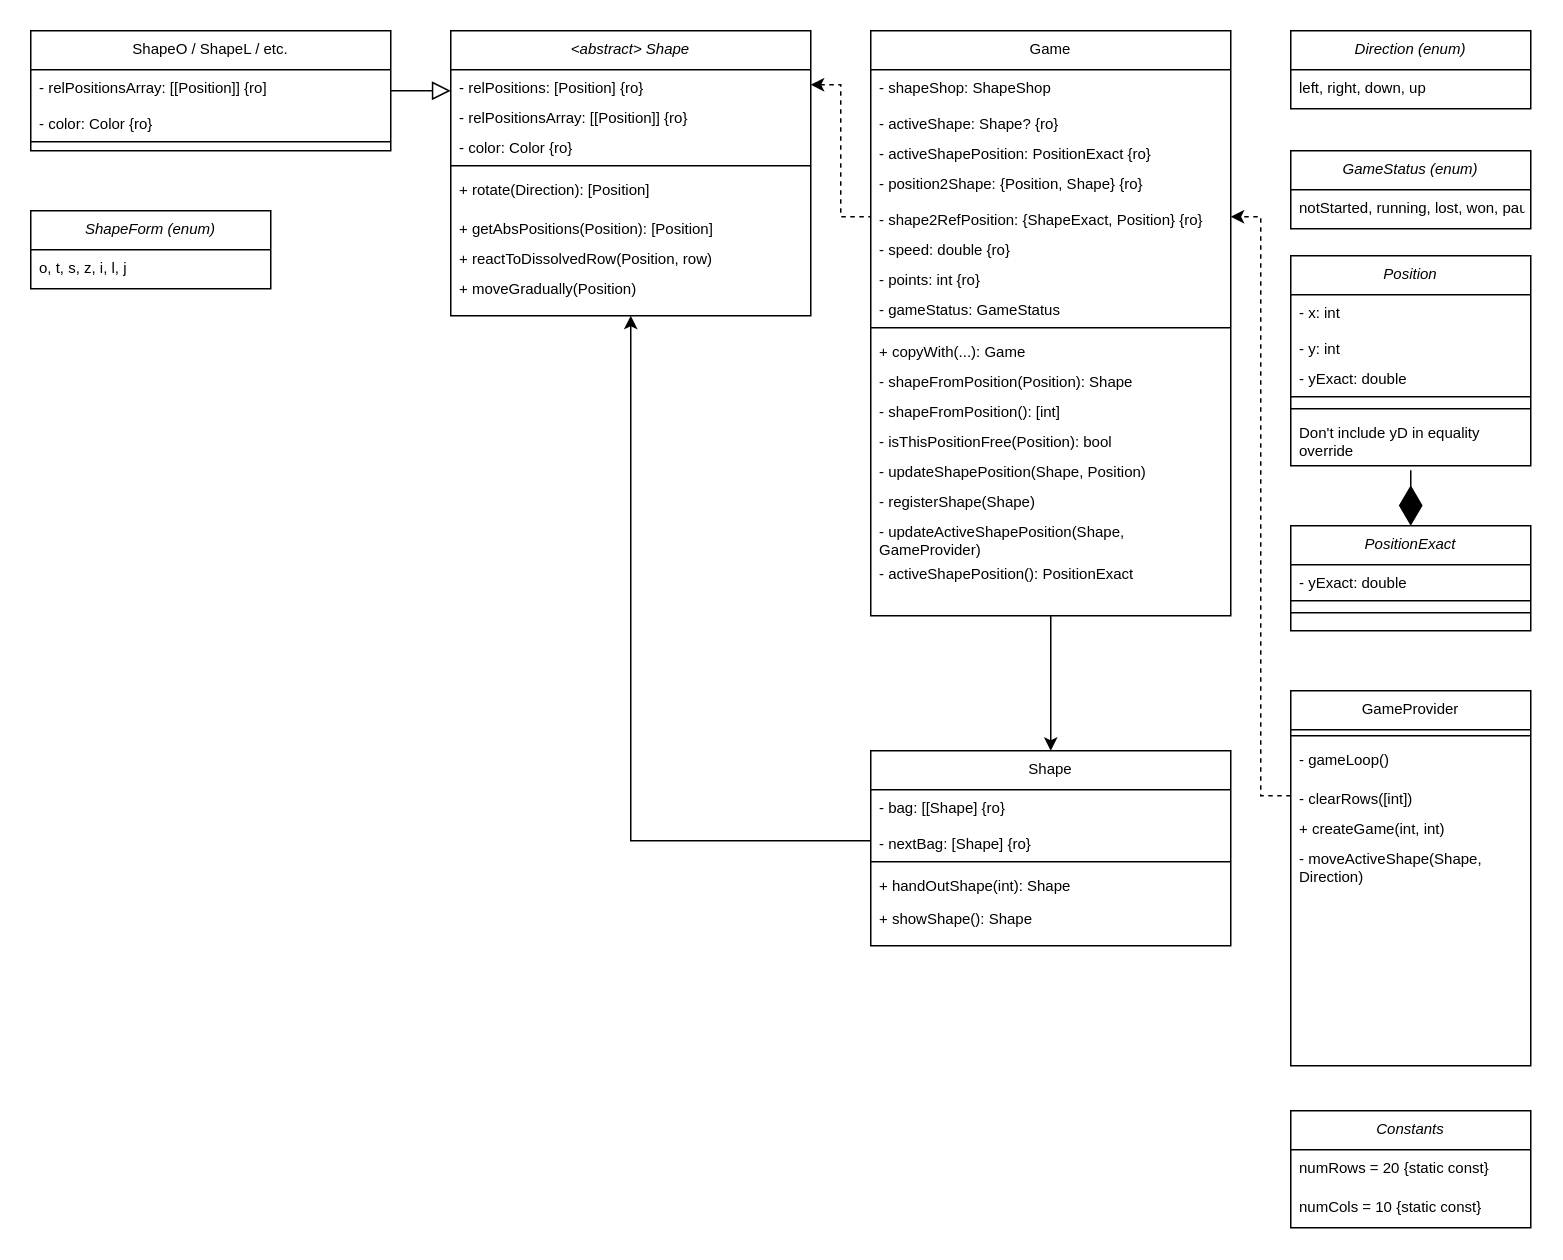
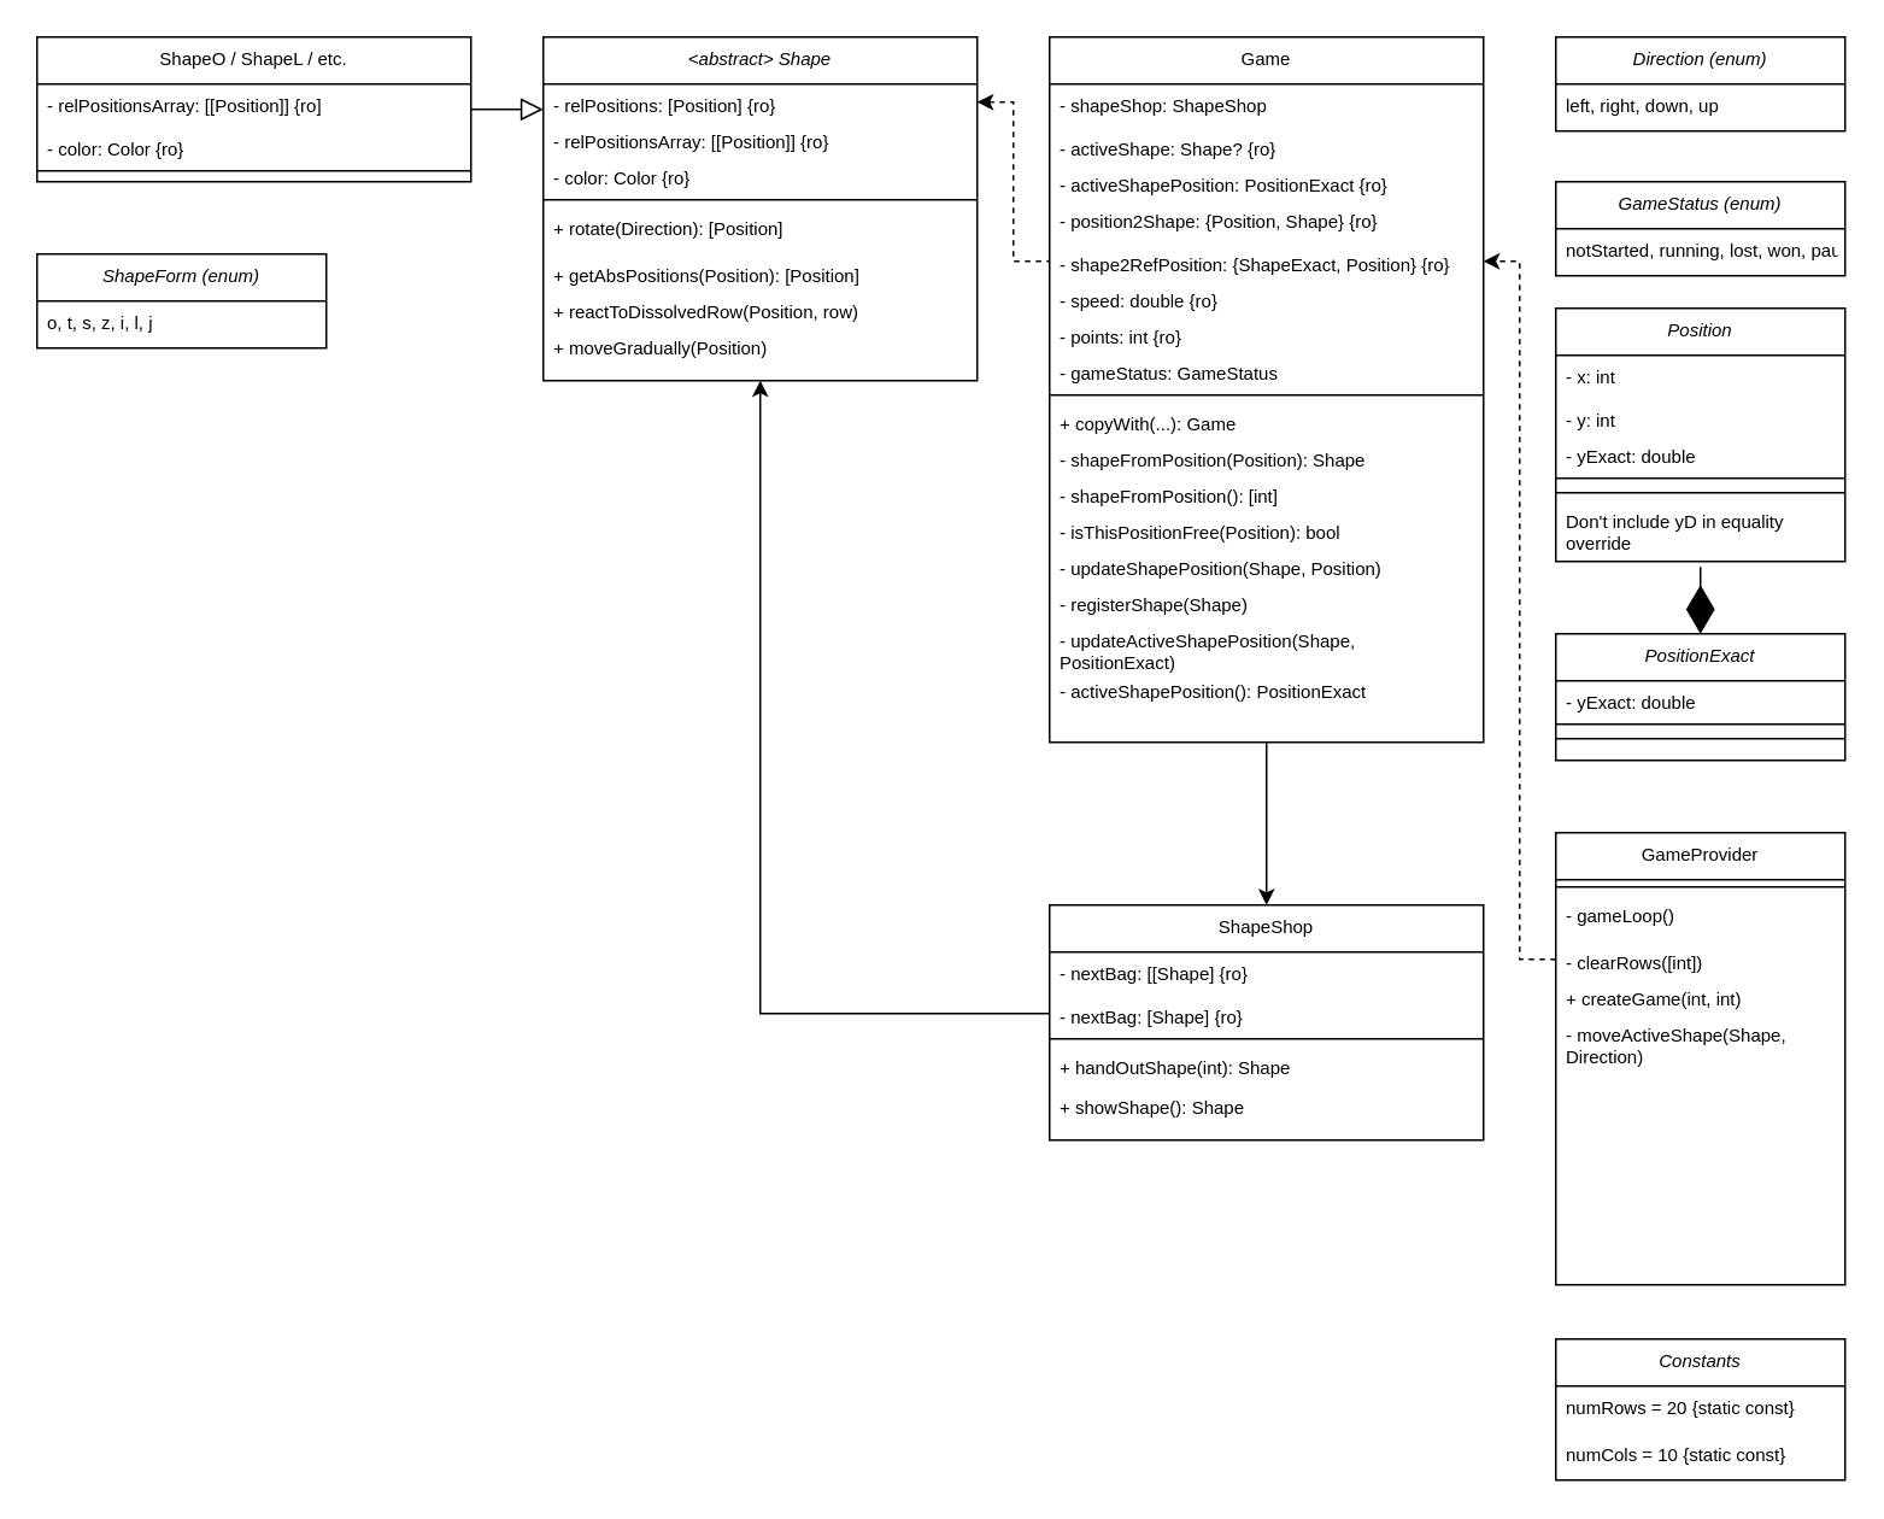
- <mxCell id="35" value="- updateActiveShapePosition(Shape, GameProvider)" style="text;align=left;verticalAlign=top;spacingLeft=4;spacingRight=4;overflow=hidden;rotatable=0;points=[[0,0.5],[1,0.5]];portConstraint=eastwest;rounded=0;shadow=0;html=0;fontSize=10;whiteSpace=wrap;" parent="19" vertex="1"><mxGeometry y="322" width="240" height="28" as="geometry" /></mxCell>
+ <mxCell id="35" value="- updateActiveShapePosition(Shape, PositionExact)" style="text;align=left;verticalAlign=top;spacingLeft=4;spacingRight=4;overflow=hidden;rotatable=0;points=[[0,0.5],[1,0.5]];portConstraint=eastwest;rounded=0;shadow=0;html=0;fontSize=10;whiteSpace=wrap;" parent="19" vertex="1"><mxGeometry y="322" width="240" height="28" as="geometry" /></mxCell>
- <mxCell id="38" value="Shape" style="swimlane;fontStyle=0;align=center;verticalAlign=top;childLayout=stackLayout;horizontal=1;startSize=26;horizontalStack=0;resizeParent=1;resizeLast=0;collapsible=1;marginBottom=0;rounded=0;shadow=0;strokeWidth=1;fontSize=10;" parent="1" vertex="1"><mxGeometry x="580" y="500" width="240" height="130" as="geometry"><mxRectangle x="230" y="140" width="160" height="26" as="alternateBounds" /></mxGeometry></mxCell>
+ <mxCell id="38" value="ShapeShop" style="swimlane;fontStyle=0;align=center;verticalAlign=top;childLayout=stackLayout;horizontal=1;startSize=26;horizontalStack=0;resizeParent=1;resizeLast=0;collapsible=1;marginBottom=0;rounded=0;shadow=0;strokeWidth=1;fontSize=10;" parent="1" vertex="1"><mxGeometry x="580" y="500" width="240" height="130" as="geometry"><mxRectangle x="230" y="140" width="160" height="26" as="alternateBounds" /></mxGeometry></mxCell>
- <mxCell id="39" value="- bag: [[Shape] {ro}" style="text;align=left;verticalAlign=top;spacingLeft=4;spacingRight=4;overflow=hidden;rotatable=0;points=[[0,0.5],[1,0.5]];portConstraint=eastwest;fontSize=10;" parent="38" vertex="1"><mxGeometry y="26" width="240" height="24" as="geometry" /></mxCell>
+ <mxCell id="39" value="- nextBag: [[Shape] {ro}" style="text;align=left;verticalAlign=top;spacingLeft=4;spacingRight=4;overflow=hidden;rotatable=0;points=[[0,0.5],[1,0.5]];portConstraint=eastwest;fontSize=10;" parent="38" vertex="1"><mxGeometry y="26" width="240" height="24" as="geometry" /></mxCell>
